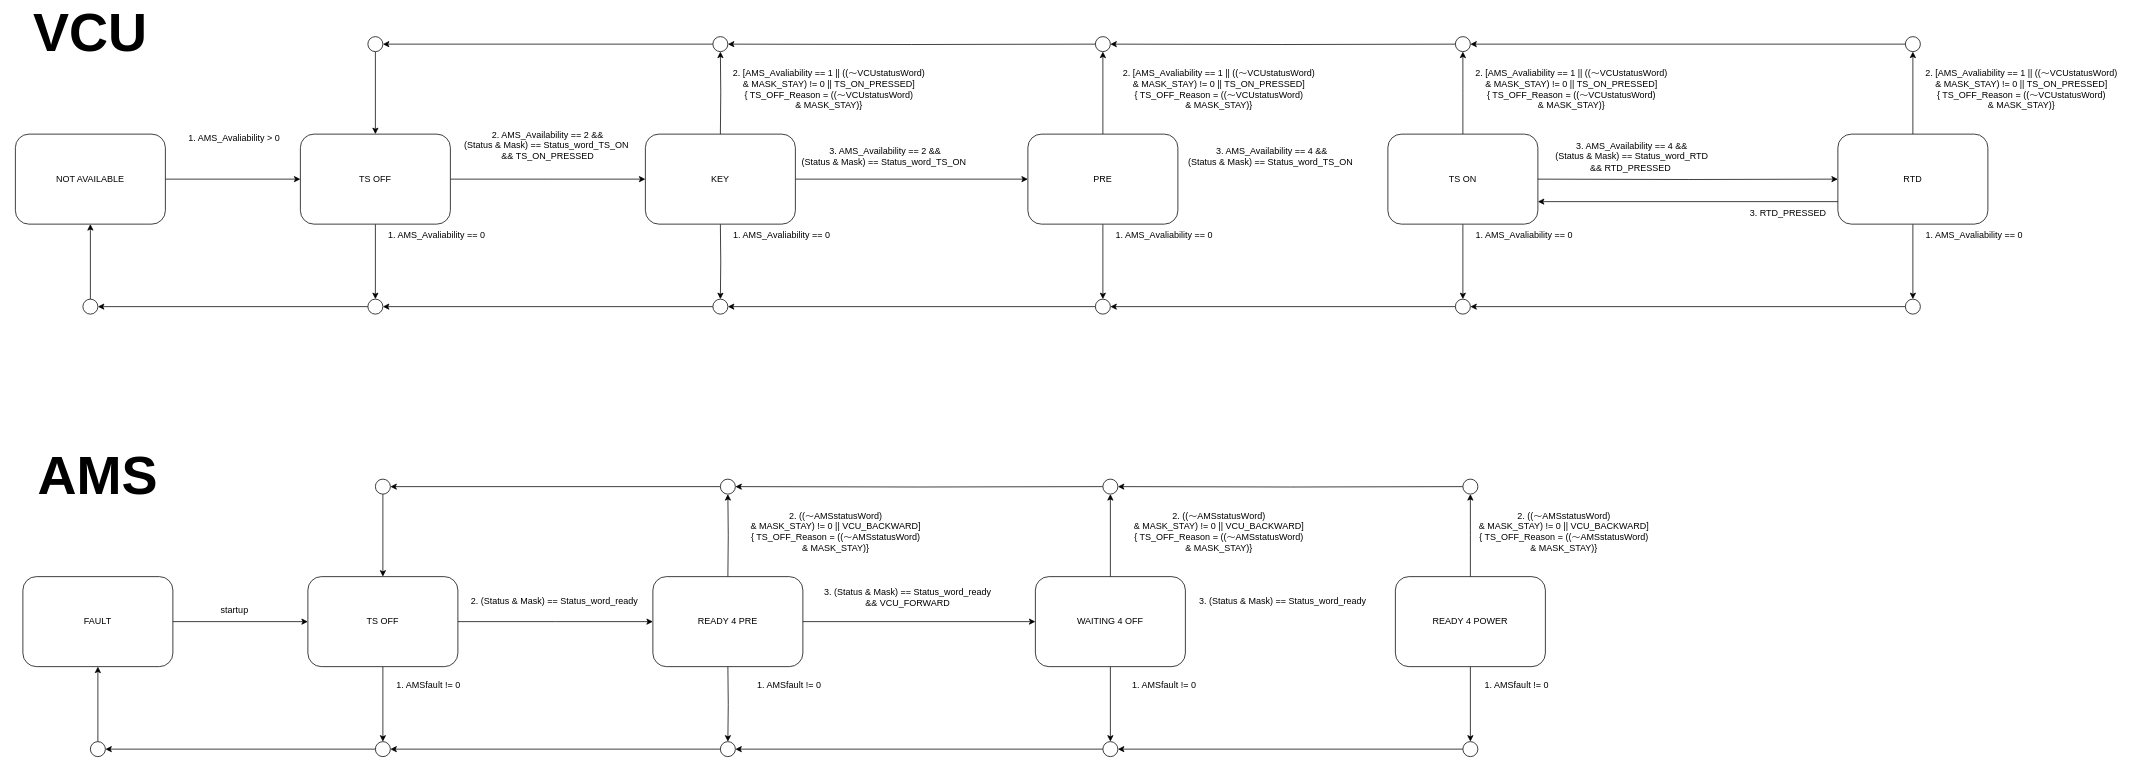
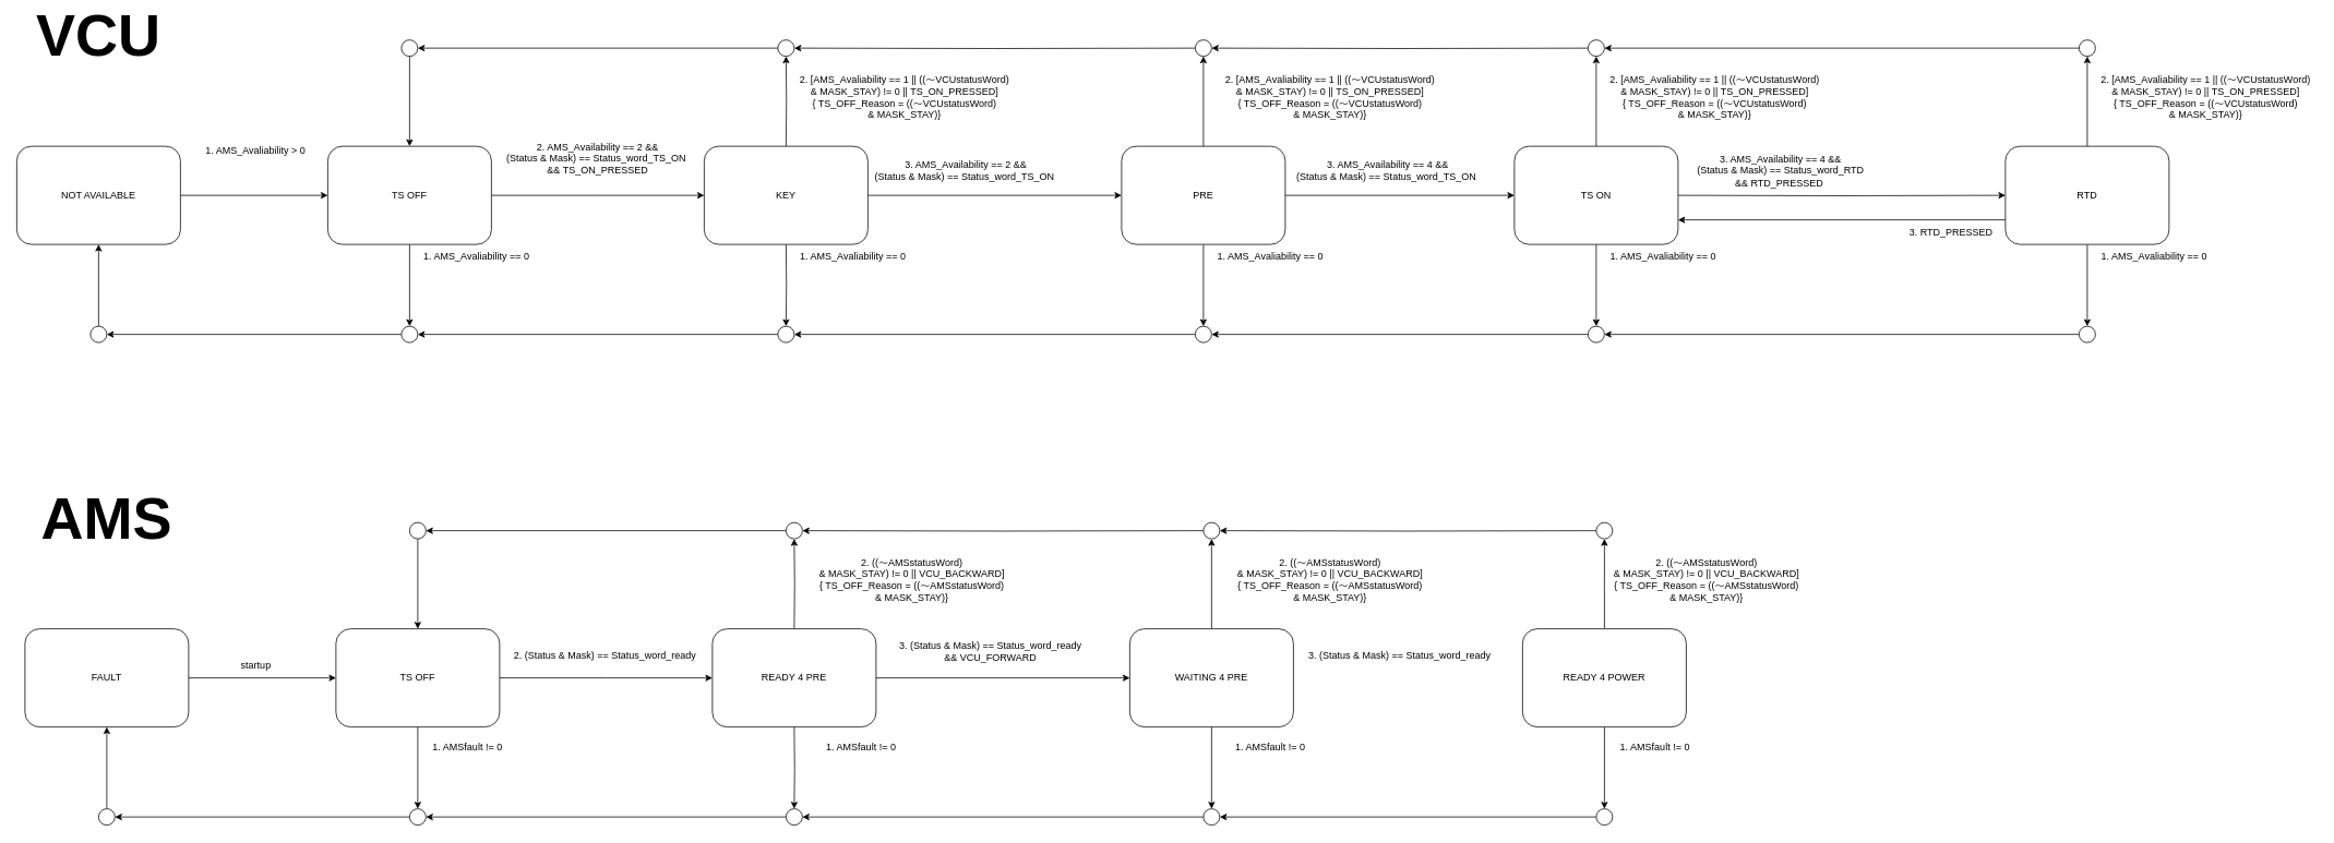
+ <mxCell id="18" value="" style="edgeStyle=orthogonalEdgeStyle;rounded=0;orthogonalLoop=1;jettySize=auto;html=1;entryX=0;entryY=0.5;entryDx=0;entryDy=0;" parent="1" source="8" target="12" edge="1"><mxGeometry relative="1" as="geometry"><mxPoint x="1450" y="230" as="sourcePoint" /><mxPoint x="1630" y="230.067" as="targetPoint" /></mxGeometry></mxCell>
- <mxCell id="67" value="WAITING 4 OFF" style="rounded=1;whiteSpace=wrap;html=1;" parent="1" vertex="1"><mxGeometry x="1380" y="760" width="200" height="120" as="geometry" /></mxCell>
+ <mxCell id="67" value="WAITING 4 PRE" style="rounded=1;whiteSpace=wrap;html=1;" parent="1" vertex="1"><mxGeometry x="1380" y="760" width="200" height="120" as="geometry" /></mxCell>
